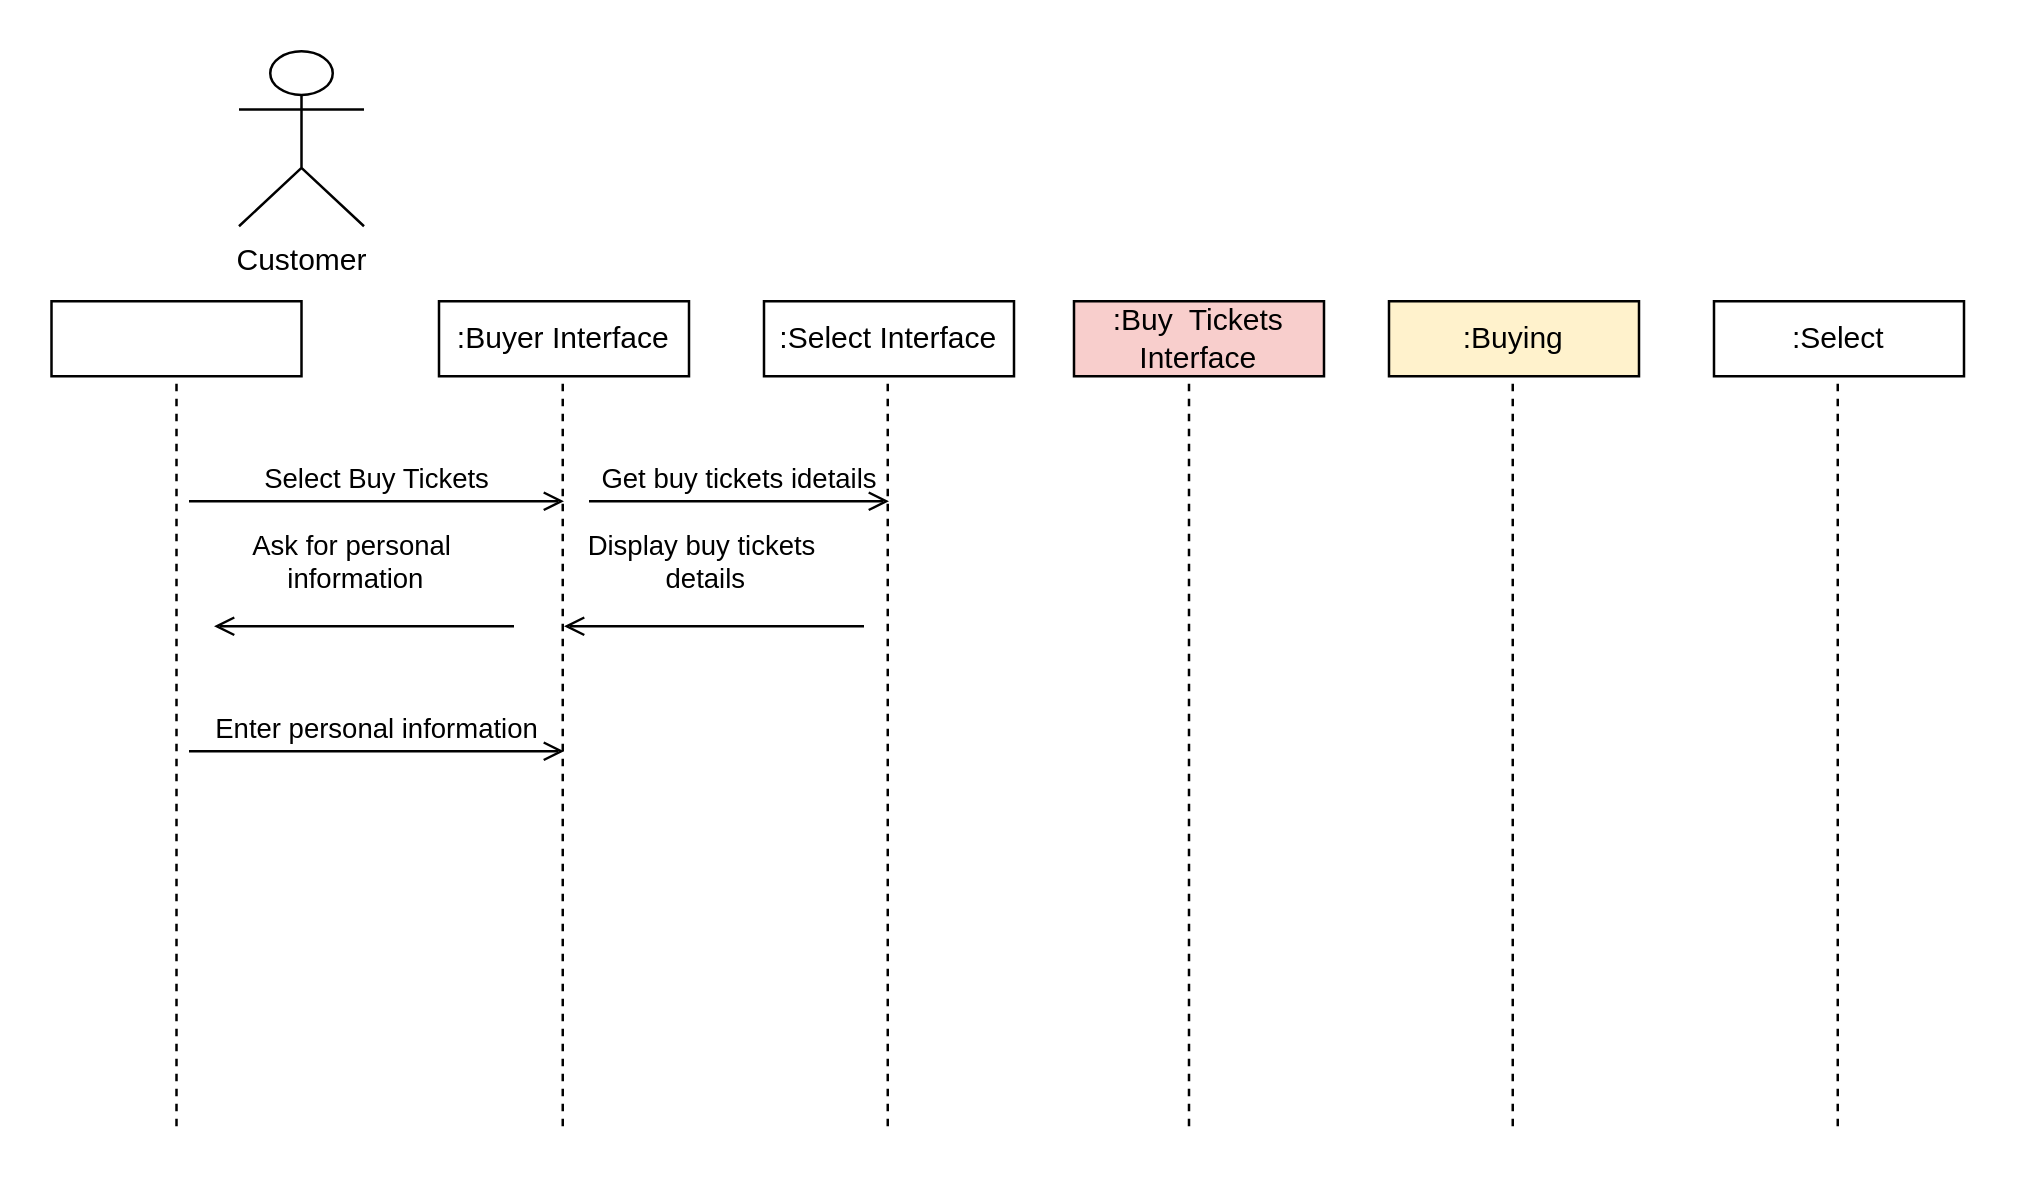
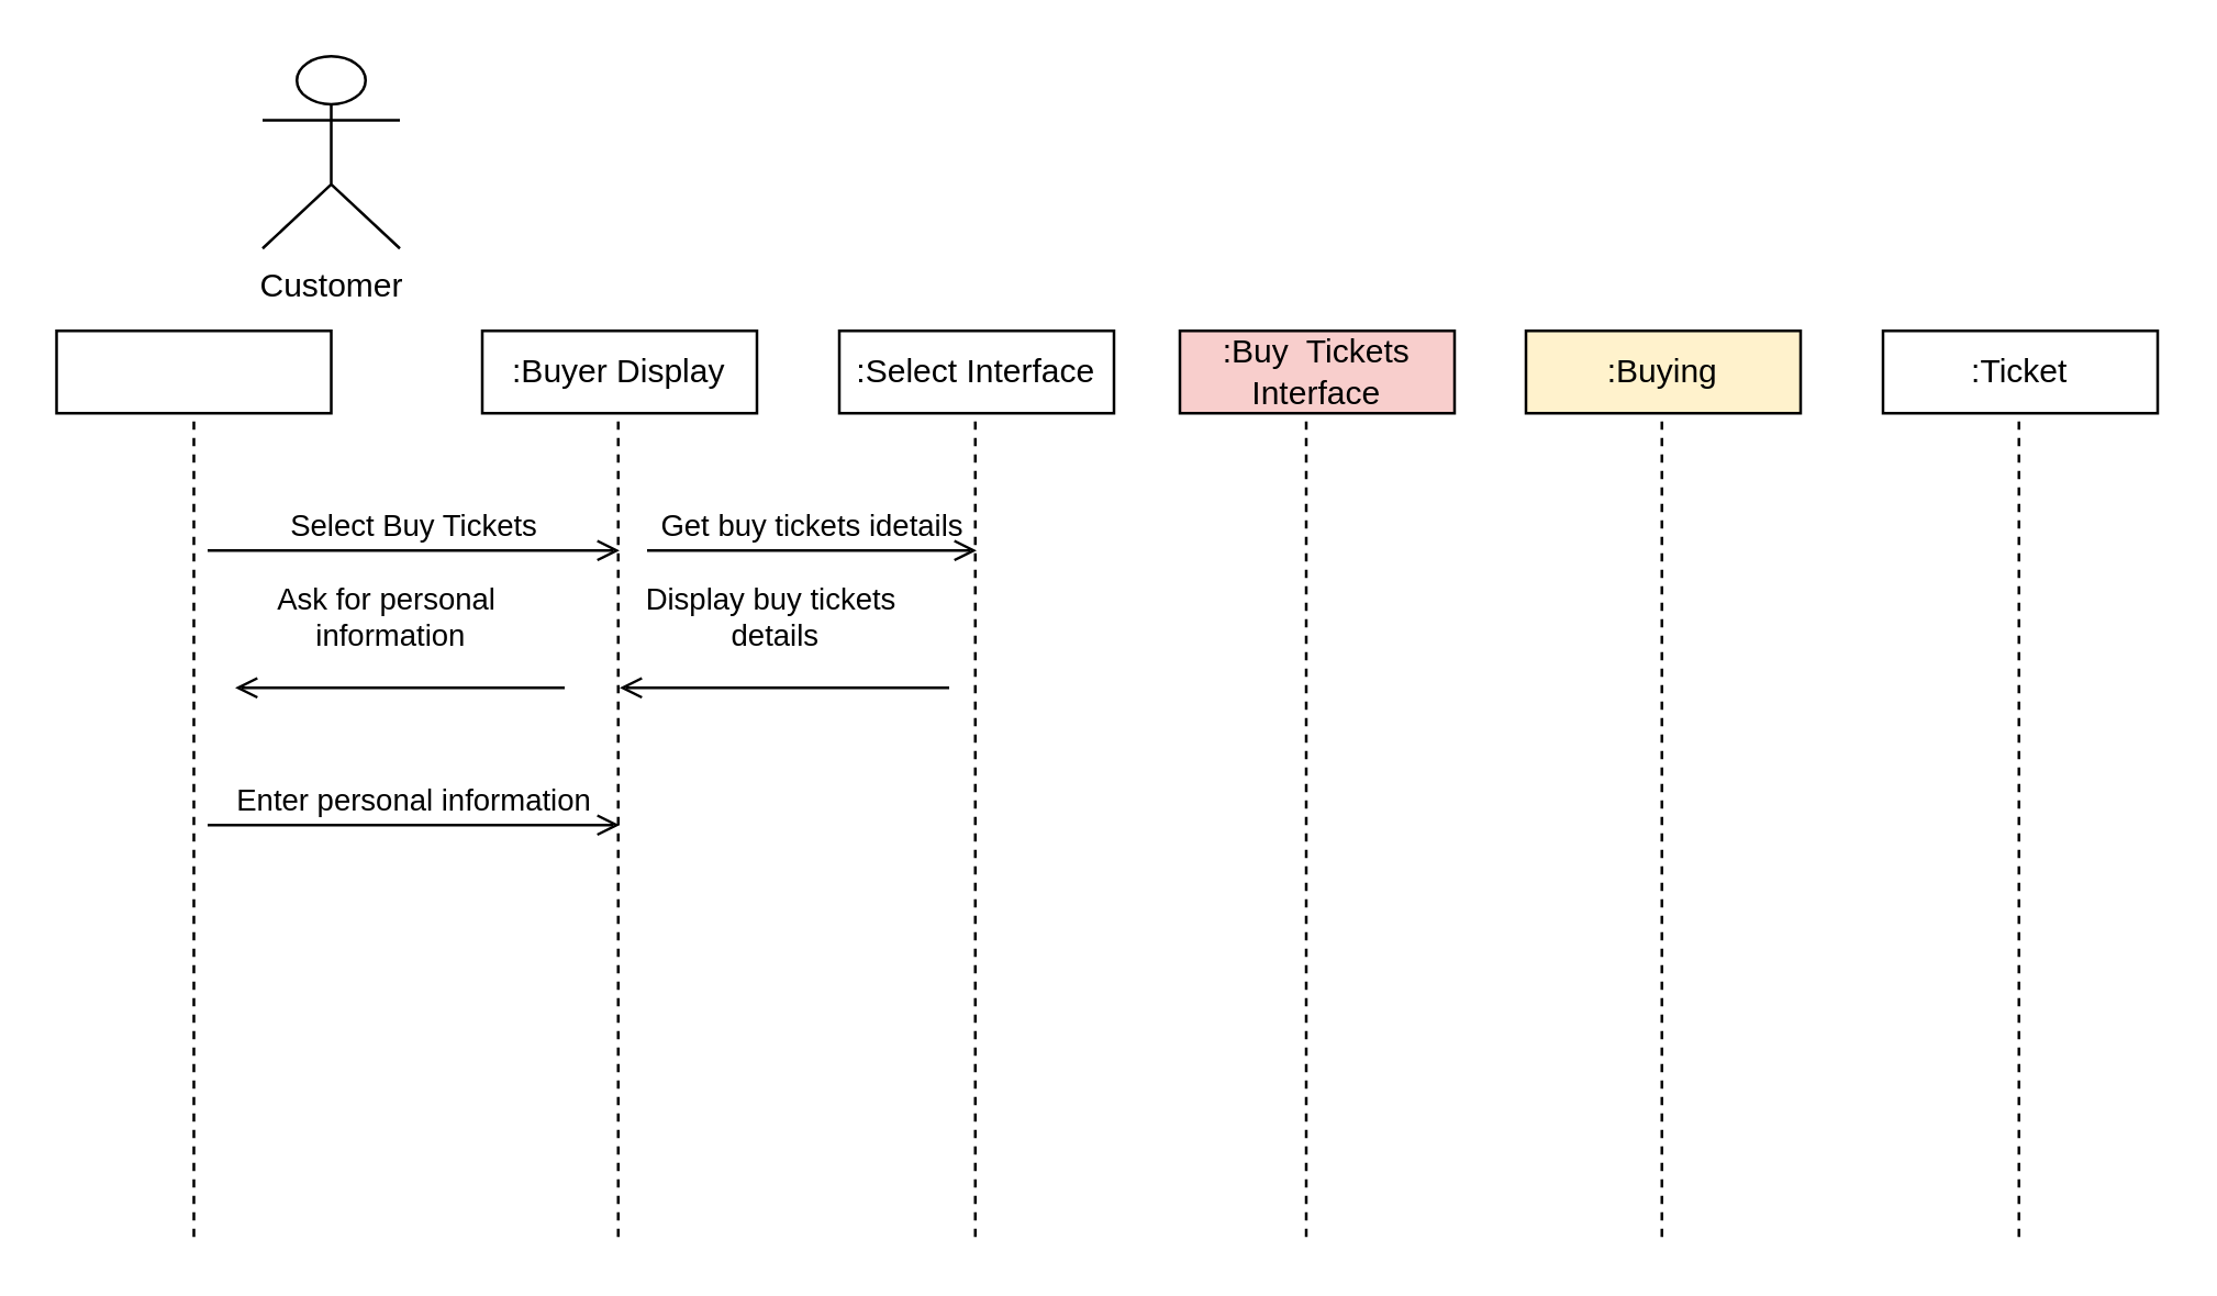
- <mxCell id="4" value=":Buyer Interface" style="rounded=0;whiteSpace=wrap;html=1;" vertex="1" parent="1"><mxGeometry x="175" y="120" width="100" height="30" as="geometry" /></mxCell>
+ <mxCell id="4" value=":Buyer Display" style="rounded=0;whiteSpace=wrap;html=1;" vertex="1" parent="1"><mxGeometry x="175" y="120" width="100" height="30" as="geometry" /></mxCell>
- <mxCell id="8" value=":Select" style="rounded=0;whiteSpace=wrap;html=1;" vertex="1" parent="1"><mxGeometry x="685" y="120" width="100" height="30" as="geometry" /></mxCell>
+ <mxCell id="8" value=":Ticket" style="rounded=0;whiteSpace=wrap;html=1;" vertex="1" parent="1"><mxGeometry x="685" y="120" width="100" height="30" as="geometry" /></mxCell>
